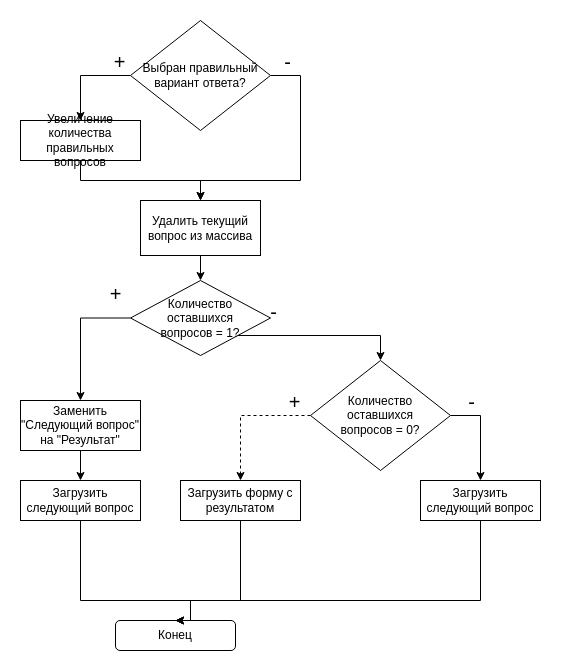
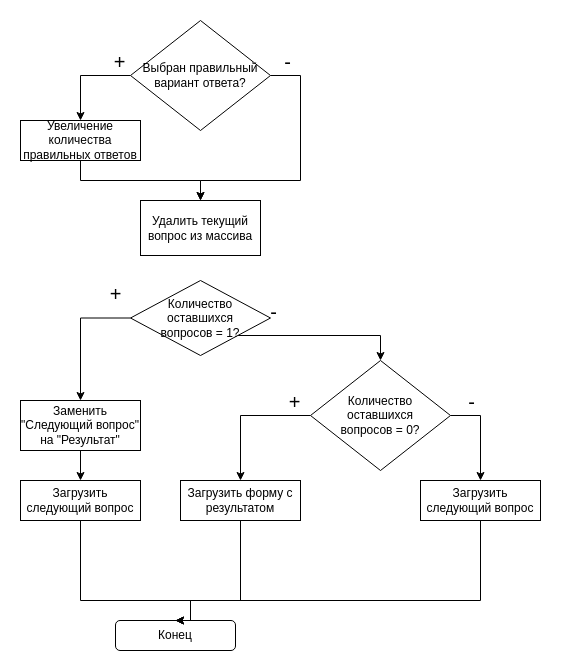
- <mxCell id="5" value="Увеличение количества правильных вопросов" style="rounded=0;whiteSpace=wrap;html=1;" vertex="1" parent="1"><mxGeometry x="20" y="120" width="120" height="40" as="geometry" /></mxCell>
+ <mxCell id="5" value="Увеличение количества правильных ответов" style="rounded=0;whiteSpace=wrap;html=1;" vertex="1" parent="1"><mxGeometry x="20" y="120" width="120" height="40" as="geometry" /></mxCell>
- <mxCell id="6" value="" style="edgeStyle=orthogonalEdgeStyle;rounded=0;orthogonalLoop=1;jettySize=auto;html=1;fontSize=20;" edge="1" parent="1" source="7" target="17"><mxGeometry relative="1" as="geometry" /></mxCell>
- <mxCell id="18" style="edgeStyle=orthogonalEdgeStyle;rounded=0;orthogonalLoop=1;jettySize=auto;html=1;entryX=0.5;entryY=0;entryDx=0;entryDy=0;fontSize=20;dashed=1;" edge="1" parent="1" source="22" target="28"><mxGeometry relative="1" as="geometry" /></mxCell>
+ <mxCell id="18" style="edgeStyle=orthogonalEdgeStyle;rounded=0;orthogonalLoop=1;jettySize=auto;html=1;entryX=0.5;entryY=0;entryDx=0;entryDy=0;fontSize=20;" edge="1" parent="1" source="22" target="28"><mxGeometry relative="1" as="geometry" /></mxCell>
